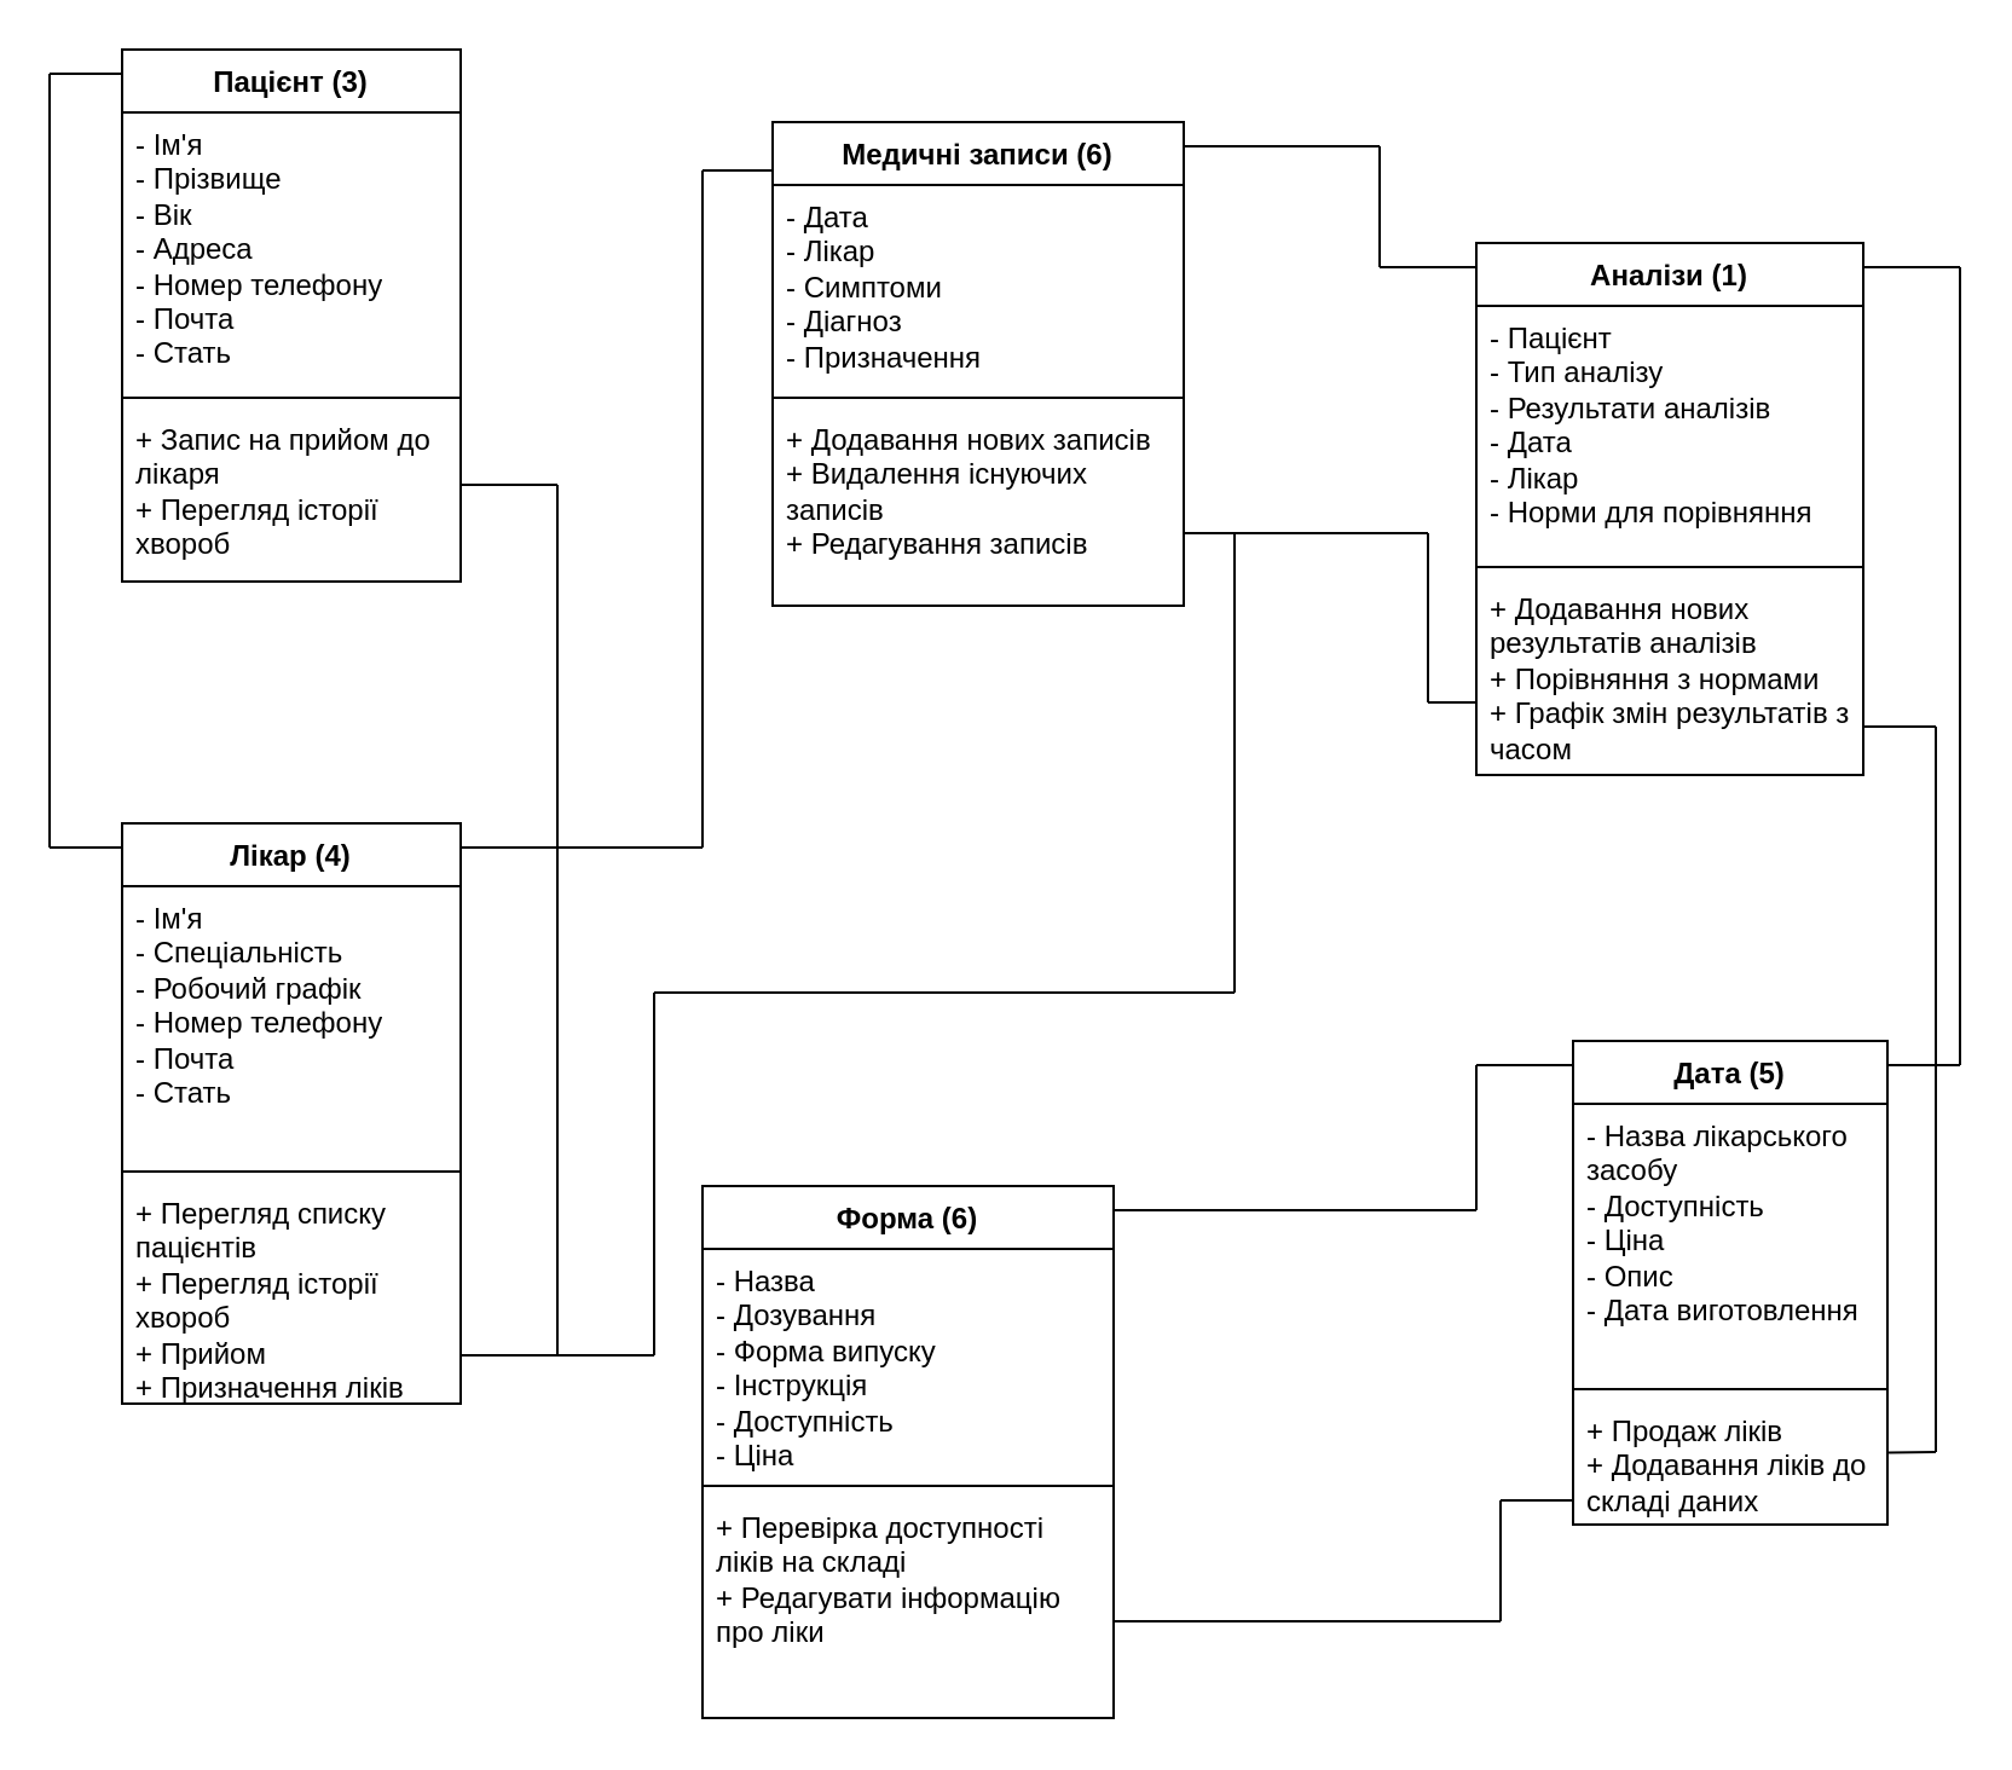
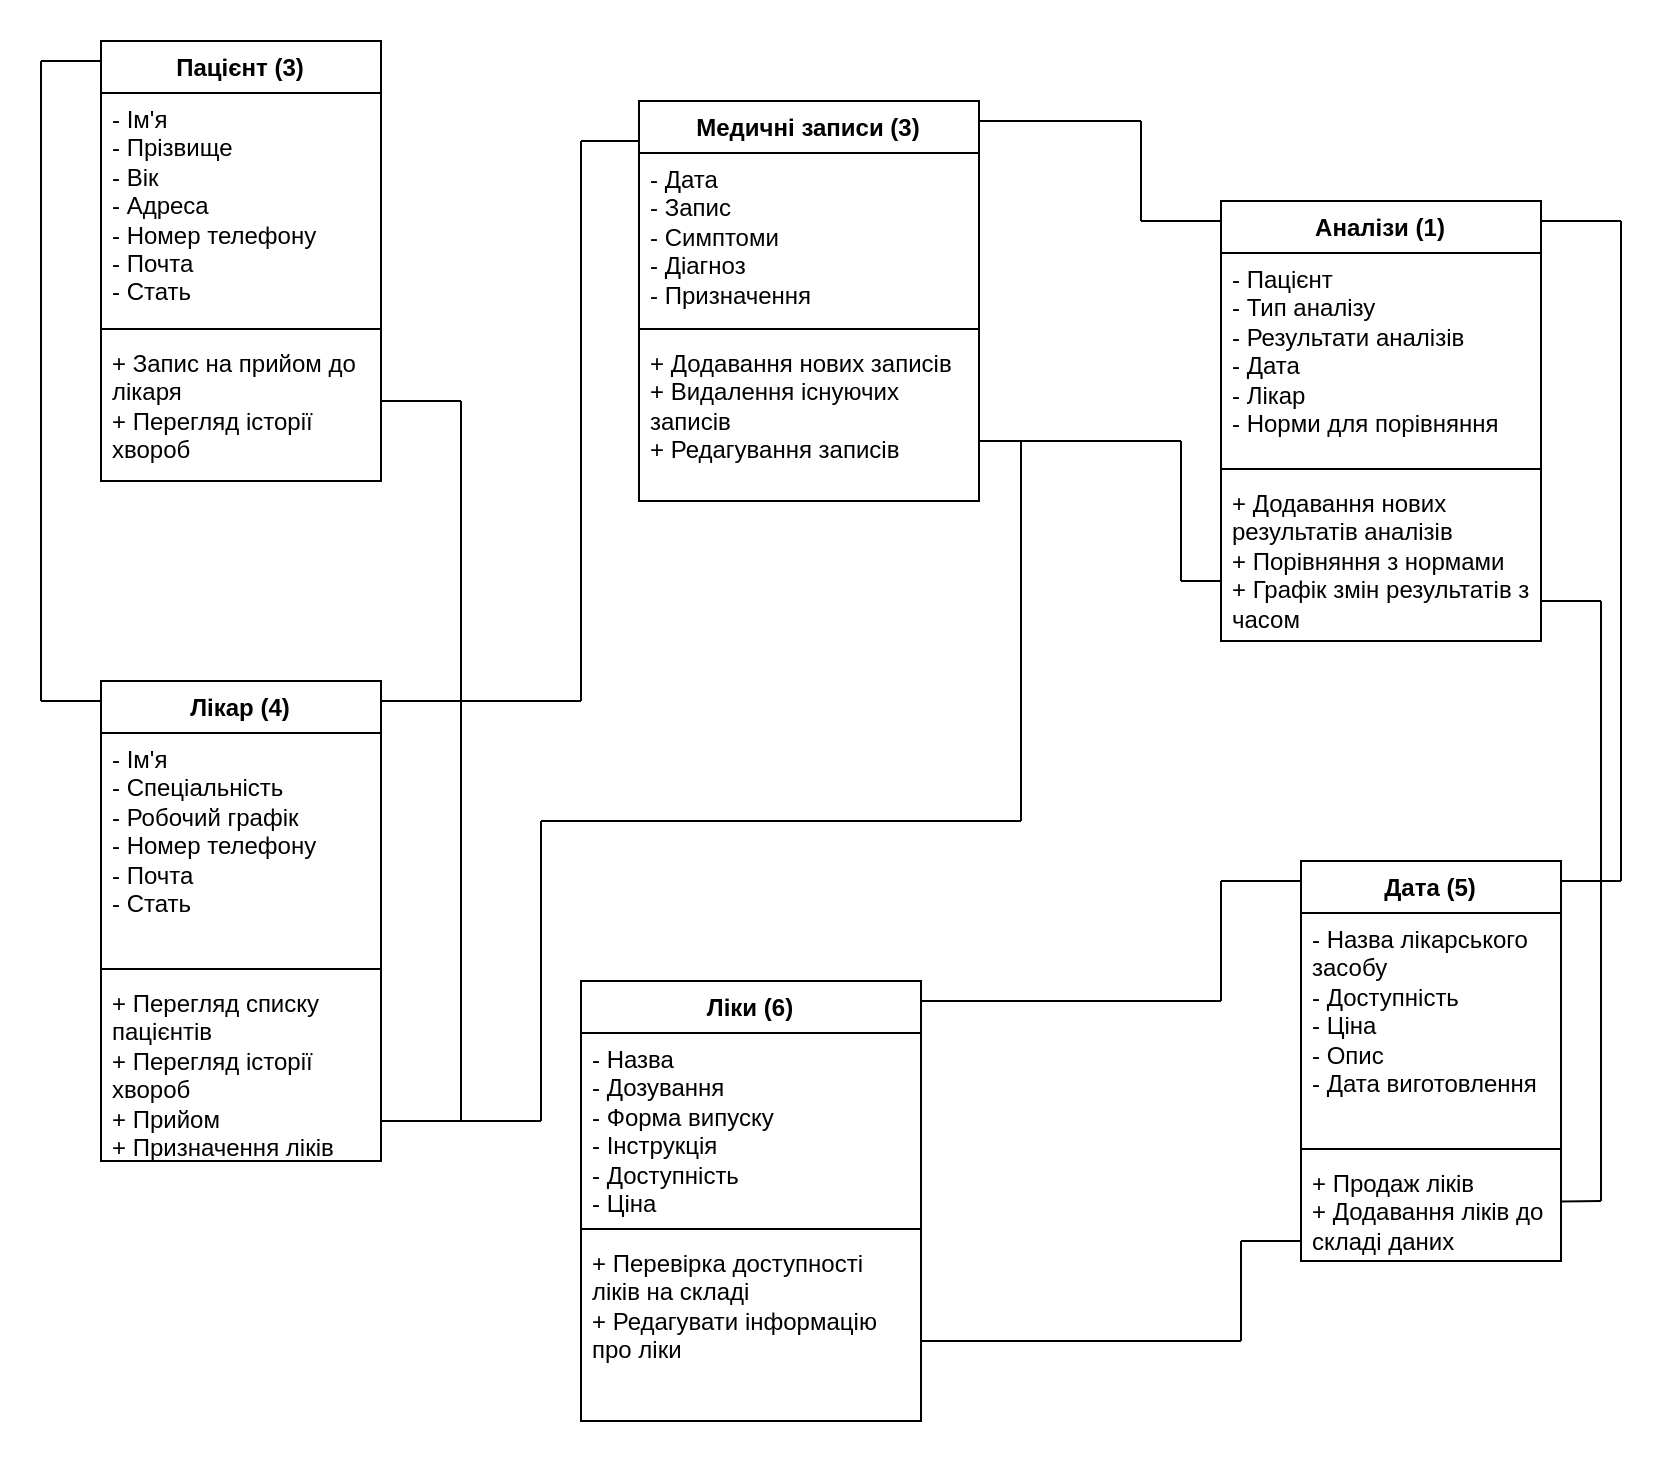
- <mxCell id="6" value="Медичні записи (6)" style="swimlane;fontStyle=1;align=center;verticalAlign=top;childLayout=stackLayout;horizontal=1;startSize=26;horizontalStack=0;resizeParent=1;resizeParentMax=0;resizeLast=0;collapsible=1;marginBottom=0;whiteSpace=wrap;html=1;" vertex="1" parent="1"><mxGeometry x="319" y="50" width="170" height="200" as="geometry" /></mxCell>
+ <mxCell id="6" value="Медичні записи (3)" style="swimlane;fontStyle=1;align=center;verticalAlign=top;childLayout=stackLayout;horizontal=1;startSize=26;horizontalStack=0;resizeParent=1;resizeParentMax=0;resizeLast=0;collapsible=1;marginBottom=0;whiteSpace=wrap;html=1;" vertex="1" parent="1"><mxGeometry x="319" y="50" width="170" height="200" as="geometry" /></mxCell>
- <mxCell id="7" value="- Дата&lt;span style=&quot;white-space: pre;&quot;&gt;&#09;&lt;/span&gt;&lt;div&gt;&lt;span style=&quot;background-color: initial;&quot;&gt;- Лікар&lt;/span&gt;&lt;/div&gt;&lt;div&gt;- Симптоми&lt;/div&gt;&lt;div&gt;- Діагноз&lt;/div&gt;&lt;div&gt;- Призначення&lt;/div&gt;&lt;div&gt;&lt;br&gt;&lt;/div&gt;" style="text;strokeColor=none;fillColor=none;align=left;verticalAlign=top;spacingLeft=4;spacingRight=4;overflow=hidden;rotatable=0;points=[[0,0.5],[1,0.5]];portConstraint=eastwest;whiteSpace=wrap;html=1;" vertex="1" parent="6"><mxGeometry y="26" width="170" height="84" as="geometry" /></mxCell>
+ <mxCell id="7" value="- Дата&lt;span style=&quot;white-space: pre;&quot;&gt;&#09;&lt;/span&gt;&lt;div&gt;&lt;span style=&quot;background-color: initial;&quot;&gt;- Запис&lt;/span&gt;&lt;/div&gt;&lt;div&gt;- Симптоми&lt;/div&gt;&lt;div&gt;- Діагноз&lt;/div&gt;&lt;div&gt;- Призначення&lt;/div&gt;&lt;div&gt;&lt;br&gt;&lt;/div&gt;" style="text;strokeColor=none;fillColor=none;align=left;verticalAlign=top;spacingLeft=4;spacingRight=4;overflow=hidden;rotatable=0;points=[[0,0.5],[1,0.5]];portConstraint=eastwest;whiteSpace=wrap;html=1;" vertex="1" parent="6"><mxGeometry y="26" width="170" height="84" as="geometry" /></mxCell>
- <mxCell id="14" value="Форма (6)" style="swimlane;fontStyle=1;align=center;verticalAlign=top;childLayout=stackLayout;horizontal=1;startSize=26;horizontalStack=0;resizeParent=1;resizeParentMax=0;resizeLast=0;collapsible=1;marginBottom=0;whiteSpace=wrap;html=1;" vertex="1" parent="1"><mxGeometry x="290" y="490" width="170" height="220" as="geometry" /></mxCell>
+ <mxCell id="14" value="Ліки (6)" style="swimlane;fontStyle=1;align=center;verticalAlign=top;childLayout=stackLayout;horizontal=1;startSize=26;horizontalStack=0;resizeParent=1;resizeParentMax=0;resizeLast=0;collapsible=1;marginBottom=0;whiteSpace=wrap;html=1;" vertex="1" parent="1"><mxGeometry x="290" y="490" width="170" height="220" as="geometry" /></mxCell>
